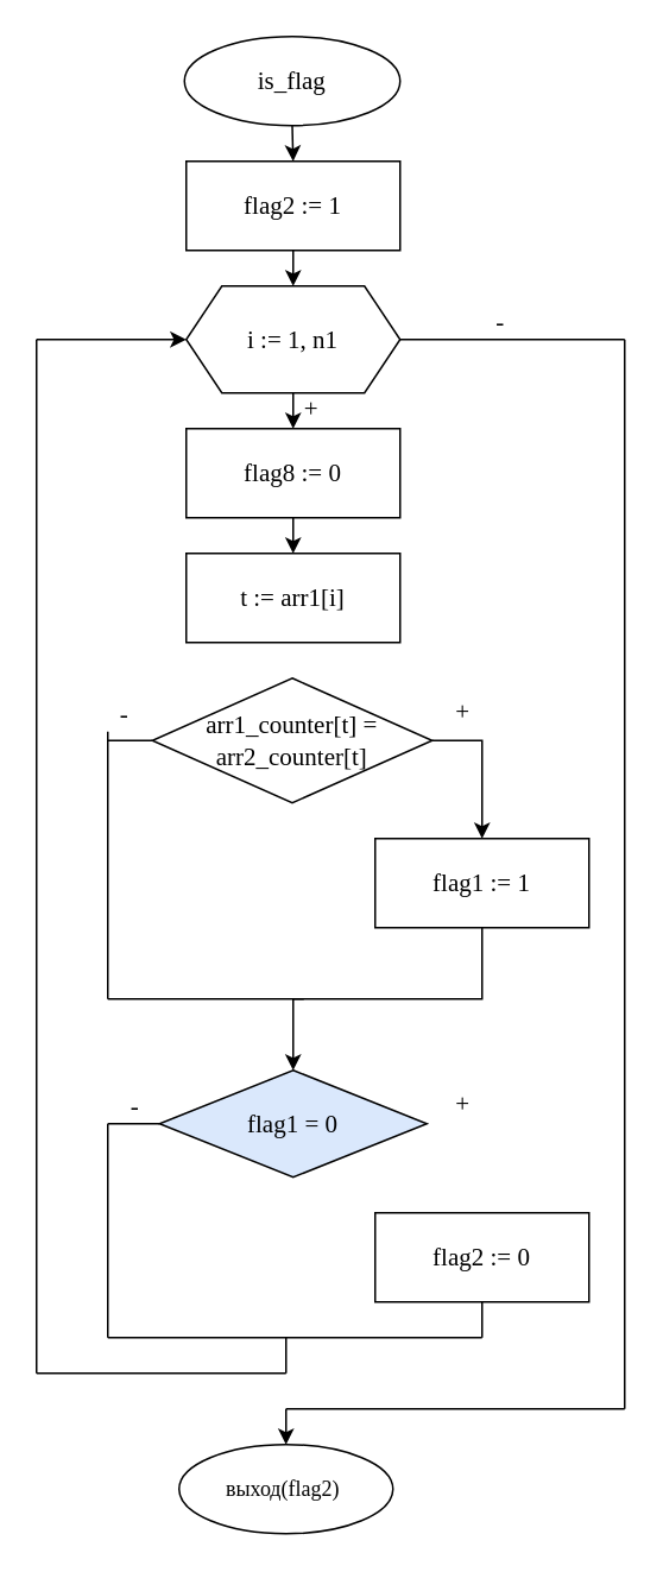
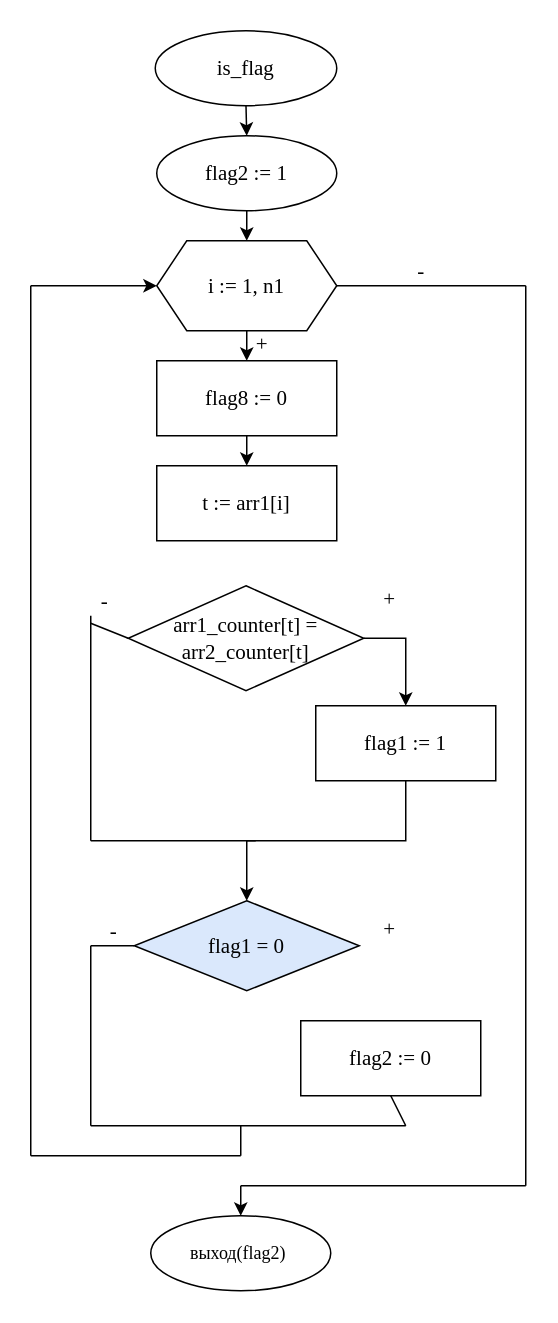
- <mxCell id="5" value="&lt;font face=&quot;Lucida Console&quot; style=&quot;font-size: 14px;&quot;&gt;flag2 := 1&lt;/font&gt;" style="rounded=0;whiteSpace=wrap;html=1;fontSize=14;" parent="1" vertex="1"><mxGeometry x="104" y="90" width="120" height="50" as="geometry" /></mxCell>
+ <mxCell id="5" value="&lt;font face=&quot;Lucida Console&quot; style=&quot;font-size: 14px;&quot;&gt;flag2 := 1&lt;/font&gt;" style="ellipse;whiteSpace=wrap;html=1;fontSize=14;" parent="1" vertex="1"><mxGeometry x="104" y="90" width="120" height="50" as="geometry" /></mxCell>
- <mxCell id="24" value="&lt;font face=&quot;Lucida Console&quot; style=&quot;font-size: 14px;&quot;&gt;arr1_counter[t] = arr2_counter[t]&lt;/font&gt;" style="rhombus;whiteSpace=wrap;html=1;fontSize=14;" parent="1" vertex="1"><mxGeometry x="85" y="380" width="157" height="70" as="geometry" /></mxCell>
+ <mxCell id="24" value="&lt;font face=&quot;Lucida Console&quot; style=&quot;font-size: 14px;&quot;&gt;arr1_counter[t] = arr2_counter[t]&lt;/font&gt;" style="rhombus;whiteSpace=wrap;html=1;fontSize=14;" parent="1" vertex="1"><mxGeometry x="85" y="390" width="157" height="70" as="geometry" /></mxCell>
- <mxCell id="12" value="&lt;font face=&quot;Lucida Console&quot; style=&quot;font-size: 14px;&quot;&gt;flag2 := 0&lt;/font&gt;" style="rounded=0;whiteSpace=wrap;html=1;fontSize=14;" parent="1" vertex="1"><mxGeometry x="210" y="680" width="120" height="50" as="geometry" /></mxCell>
+ <mxCell id="12" value="&lt;font face=&quot;Lucida Console&quot; style=&quot;font-size: 14px;&quot;&gt;flag2 := 0&lt;/font&gt;" style="rounded=0;whiteSpace=wrap;html=1;fontSize=14;" parent="1" vertex="1"><mxGeometry x="200" y="680" width="120" height="50" as="geometry" /></mxCell>
